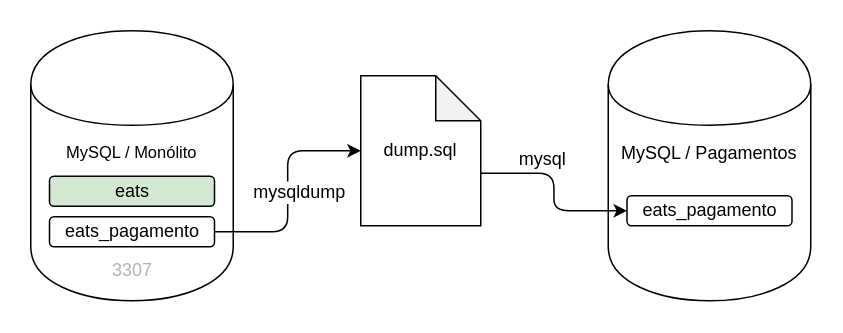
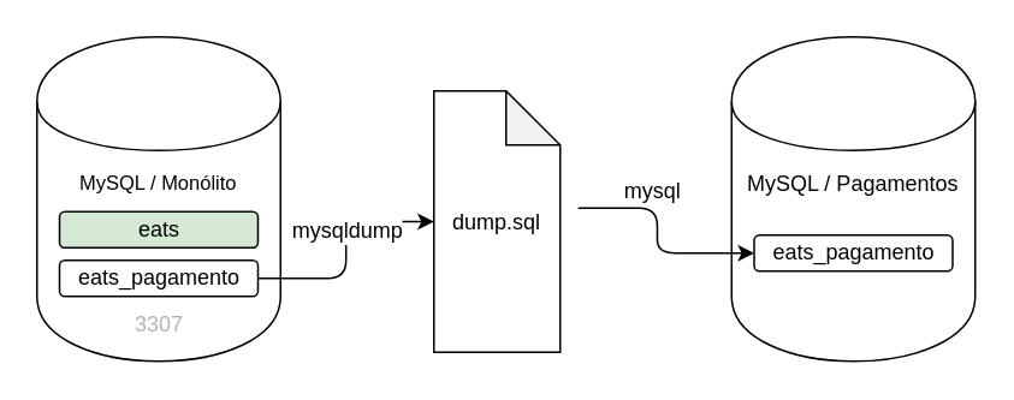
- <mxCell id="3" value="dump.sql" style="shape=note;whiteSpace=wrap;html=1;backgroundOutline=1;darkOpacity=0.05;" parent="1" vertex="1"><mxGeometry x="240" y="50" width="80" height="100" as="geometry" /></mxCell>
+ <mxCell id="3" value="dump.sql" style="shape=note;whiteSpace=wrap;html=1;backgroundOutline=1;darkOpacity=0.05;" parent="1" vertex="1"><mxGeometry x="240" y="50" width="70" height="145" as="geometry" /></mxCell>
